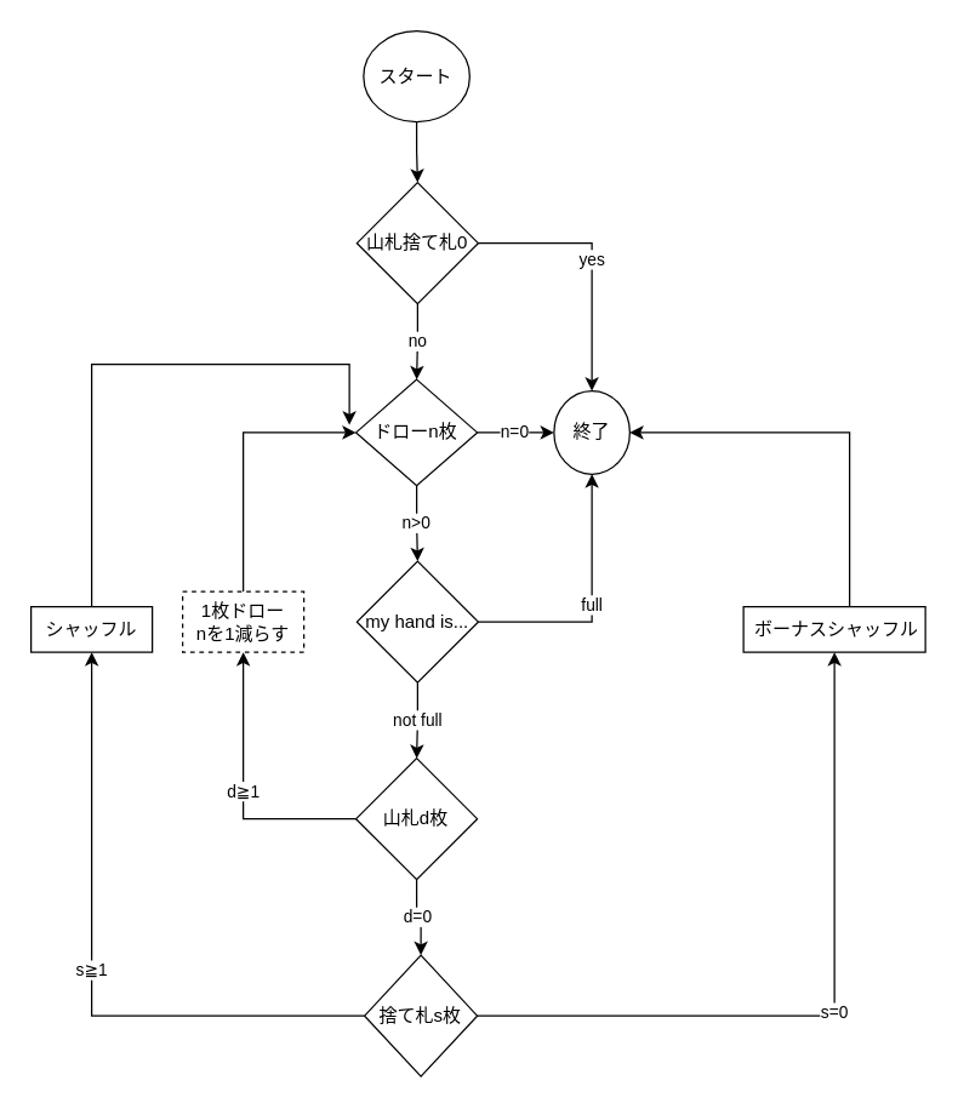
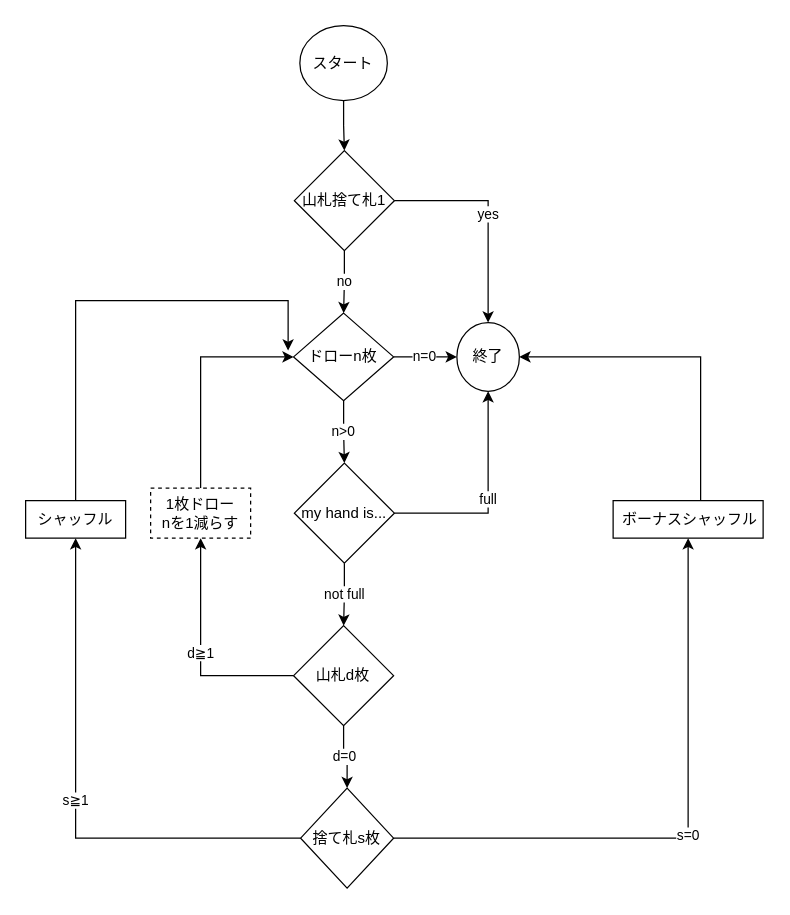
- <mxCell id="25" value="山札捨て札0" style="rhombus;whiteSpace=wrap;html=1;" vertex="1" parent="1"><mxGeometry x="235" y="120" width="80" height="80" as="geometry" /></mxCell>
+ <mxCell id="25" value="山札捨て札1" style="rhombus;whiteSpace=wrap;html=1;" vertex="1" parent="1"><mxGeometry x="235" y="120" width="80" height="80" as="geometry" /></mxCell>
